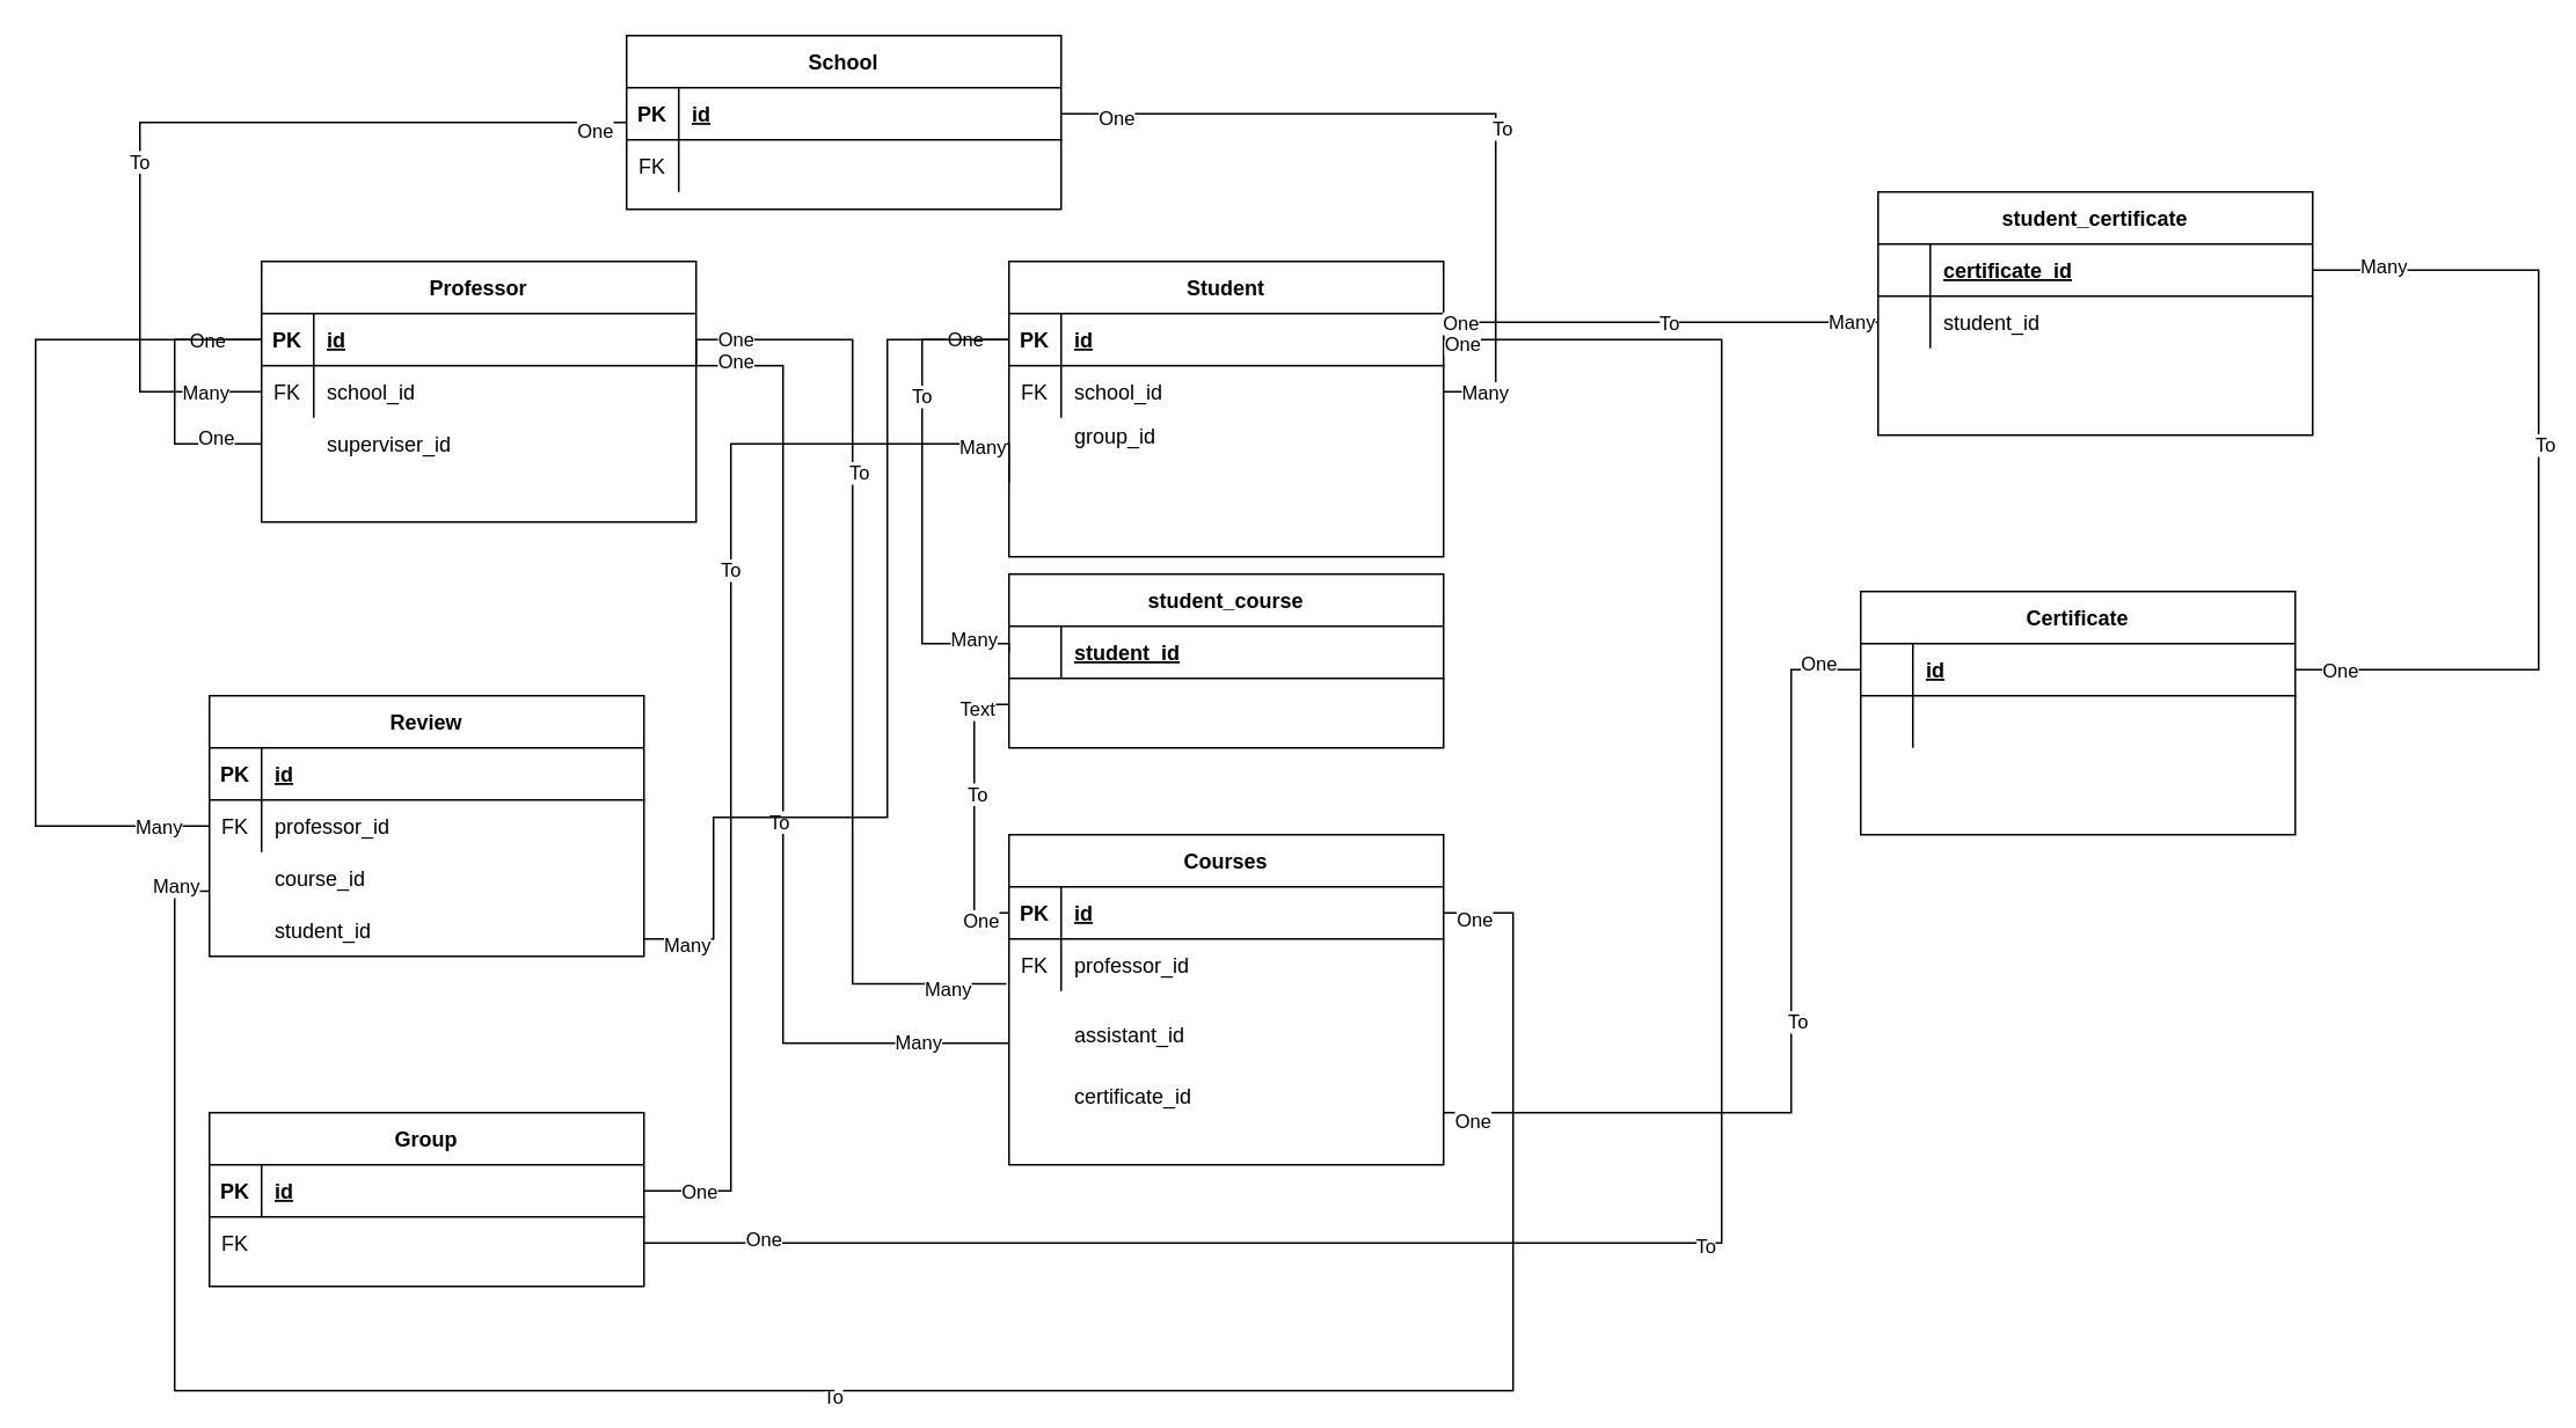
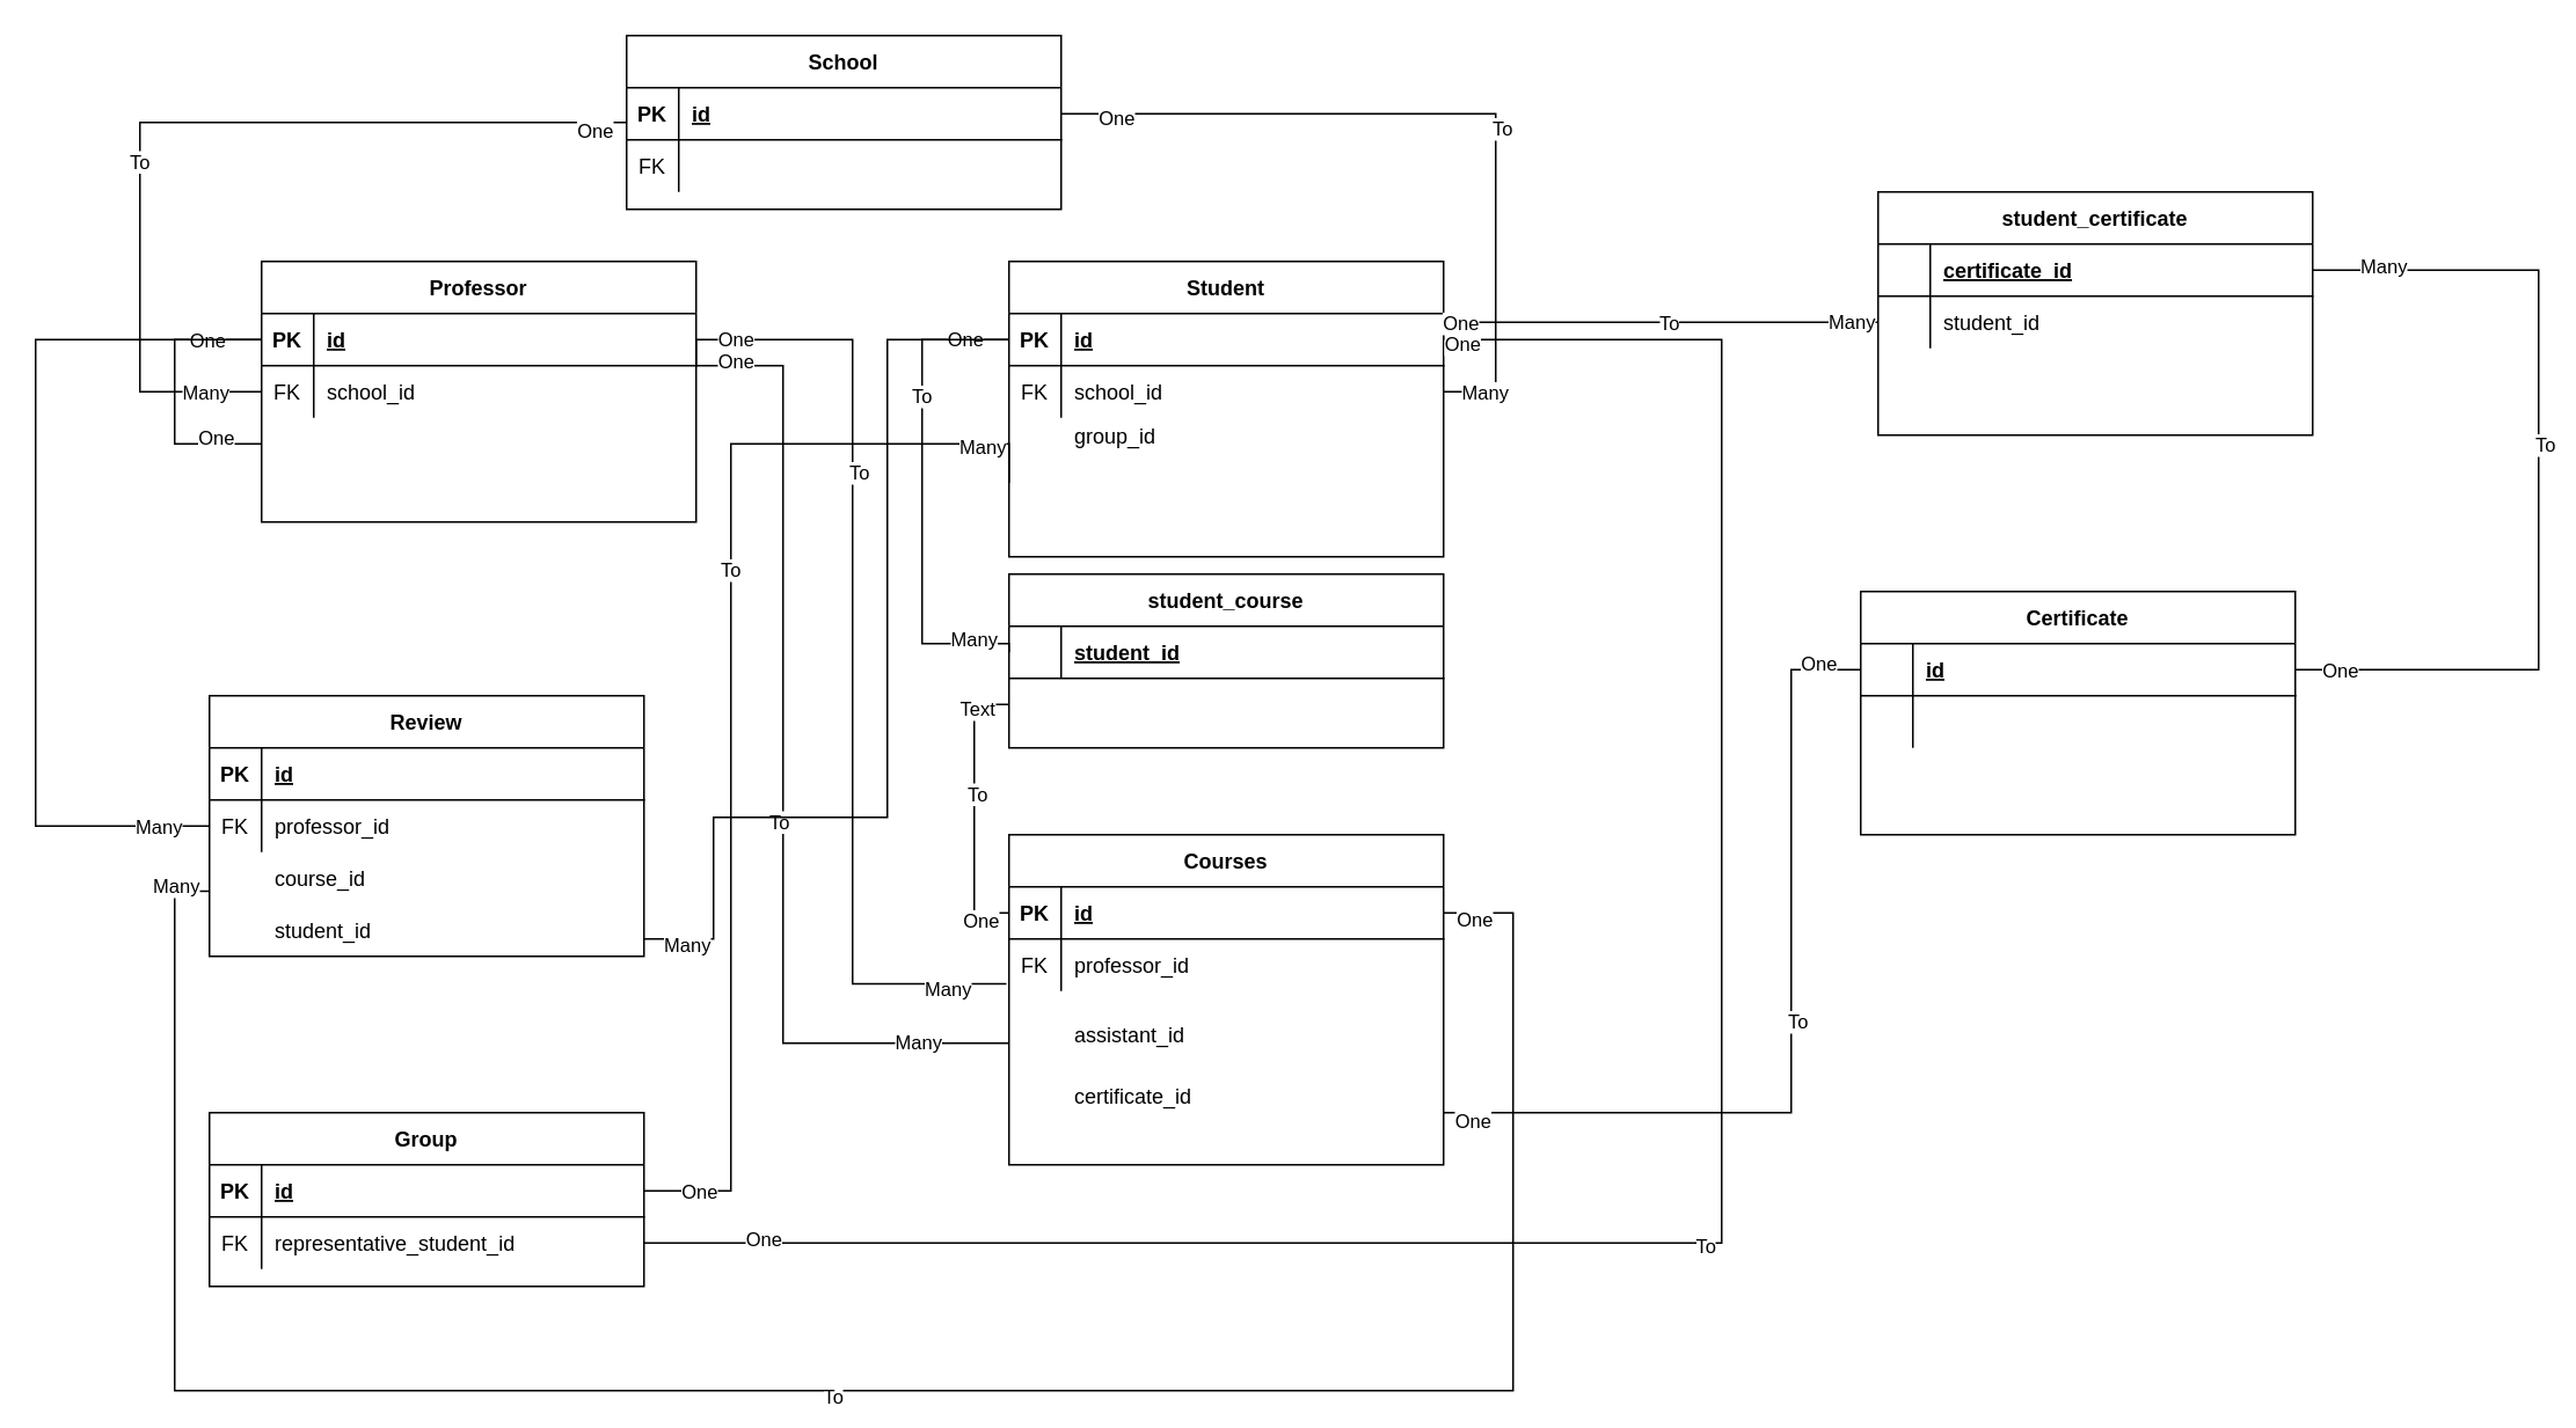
- <mxCell id="74" value="superviser_id" style="shape=partialRectangle;overflow=hidden;connectable=0;fillColor=none;top=0;left=0;bottom=0;right=0;align=left;spacingLeft=6;" vertex="1" parent="72"><mxGeometry x="30" width="220" height="30" as="geometry"><mxRectangle width="220" height="30" as="alternateBounds" /></mxGeometry></mxCell>
+ <mxCell id="32" value="representative_student_id" style="shape=partialRectangle;overflow=hidden;connectable=0;fillColor=none;top=0;left=0;bottom=0;right=0;align=left;spacingLeft=6;" vertex="1" parent="30"><mxGeometry x="30" width="220" height="30" as="geometry"><mxRectangle width="220" height="30" as="alternateBounds" /></mxGeometry></mxCell>
